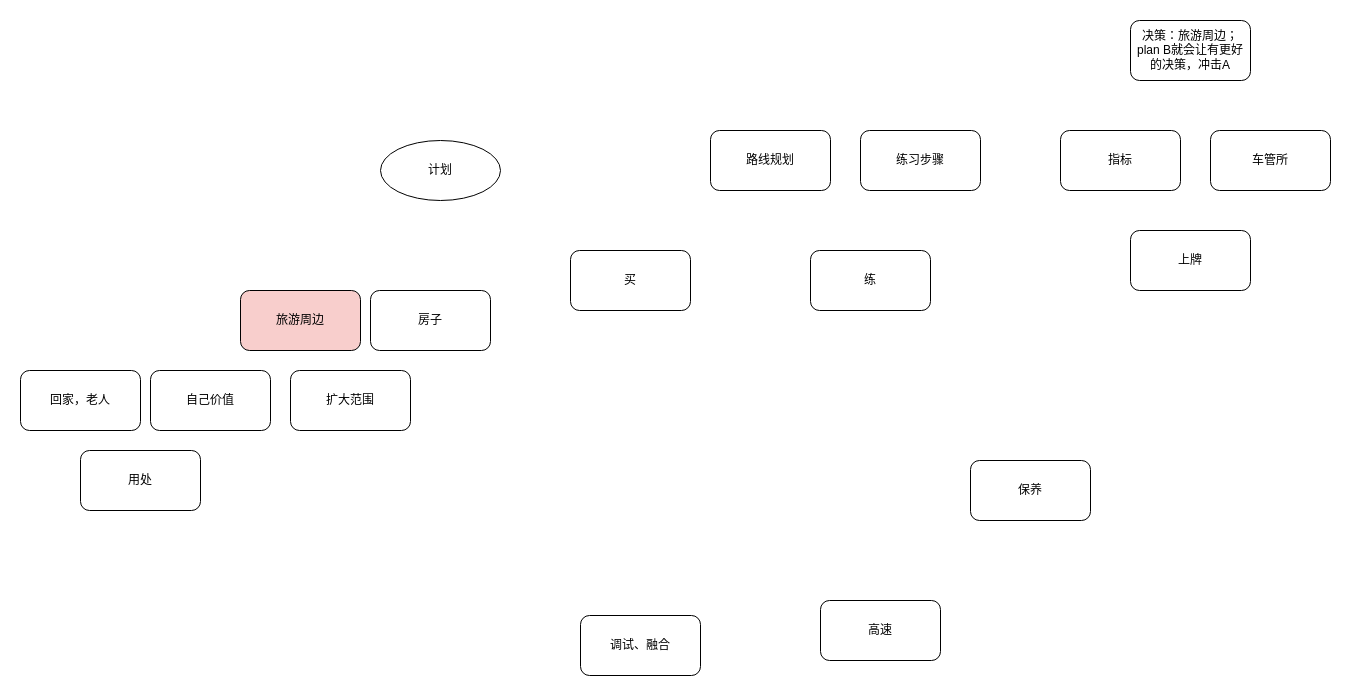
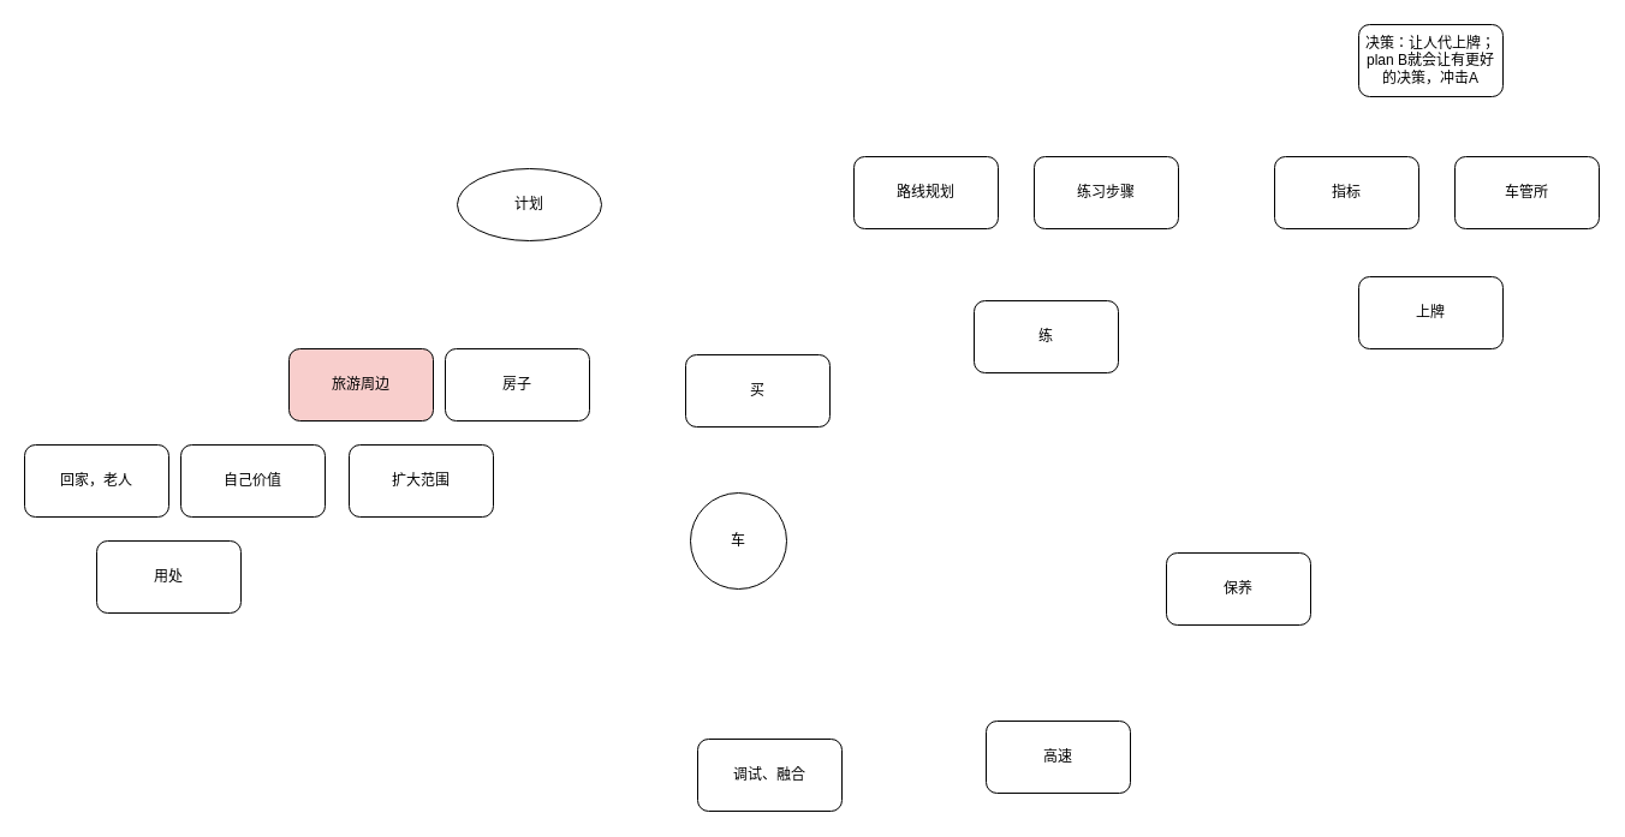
- <mxCell id="14" value="决策：旅游周边；plan B就会让有更好的决策，冲击A" style="rounded=1;whiteSpace=wrap;html=1;" vertex="1" parent="1"><mxGeometry x="1130" y="20" width="120" height="60" as="geometry" /></mxCell>
+ <mxCell id="14" value="决策：让人代上牌；plan B就会让有更好的决策，冲击A" style="rounded=1;whiteSpace=wrap;html=1;" vertex="1" parent="1"><mxGeometry x="1130" y="20" width="120" height="60" as="geometry" /></mxCell>
- <mxCell id="4" value="买" style="rounded=1;whiteSpace=wrap;html=1;" vertex="1" parent="1"><mxGeometry x="570" y="250" width="120" height="60" as="geometry" /></mxCell>
+ <mxCell id="4" value="买" style="rounded=1;whiteSpace=wrap;html=1;" vertex="1" parent="1"><mxGeometry x="570" y="295" width="120" height="60" as="geometry" /></mxCell>
+ <mxCell id="2" value="车" style="ellipse;whiteSpace=wrap;html=1;aspect=fixed;" vertex="1" parent="1"><mxGeometry x="574" y="410" width="80" height="80" as="geometry" /></mxCell>
